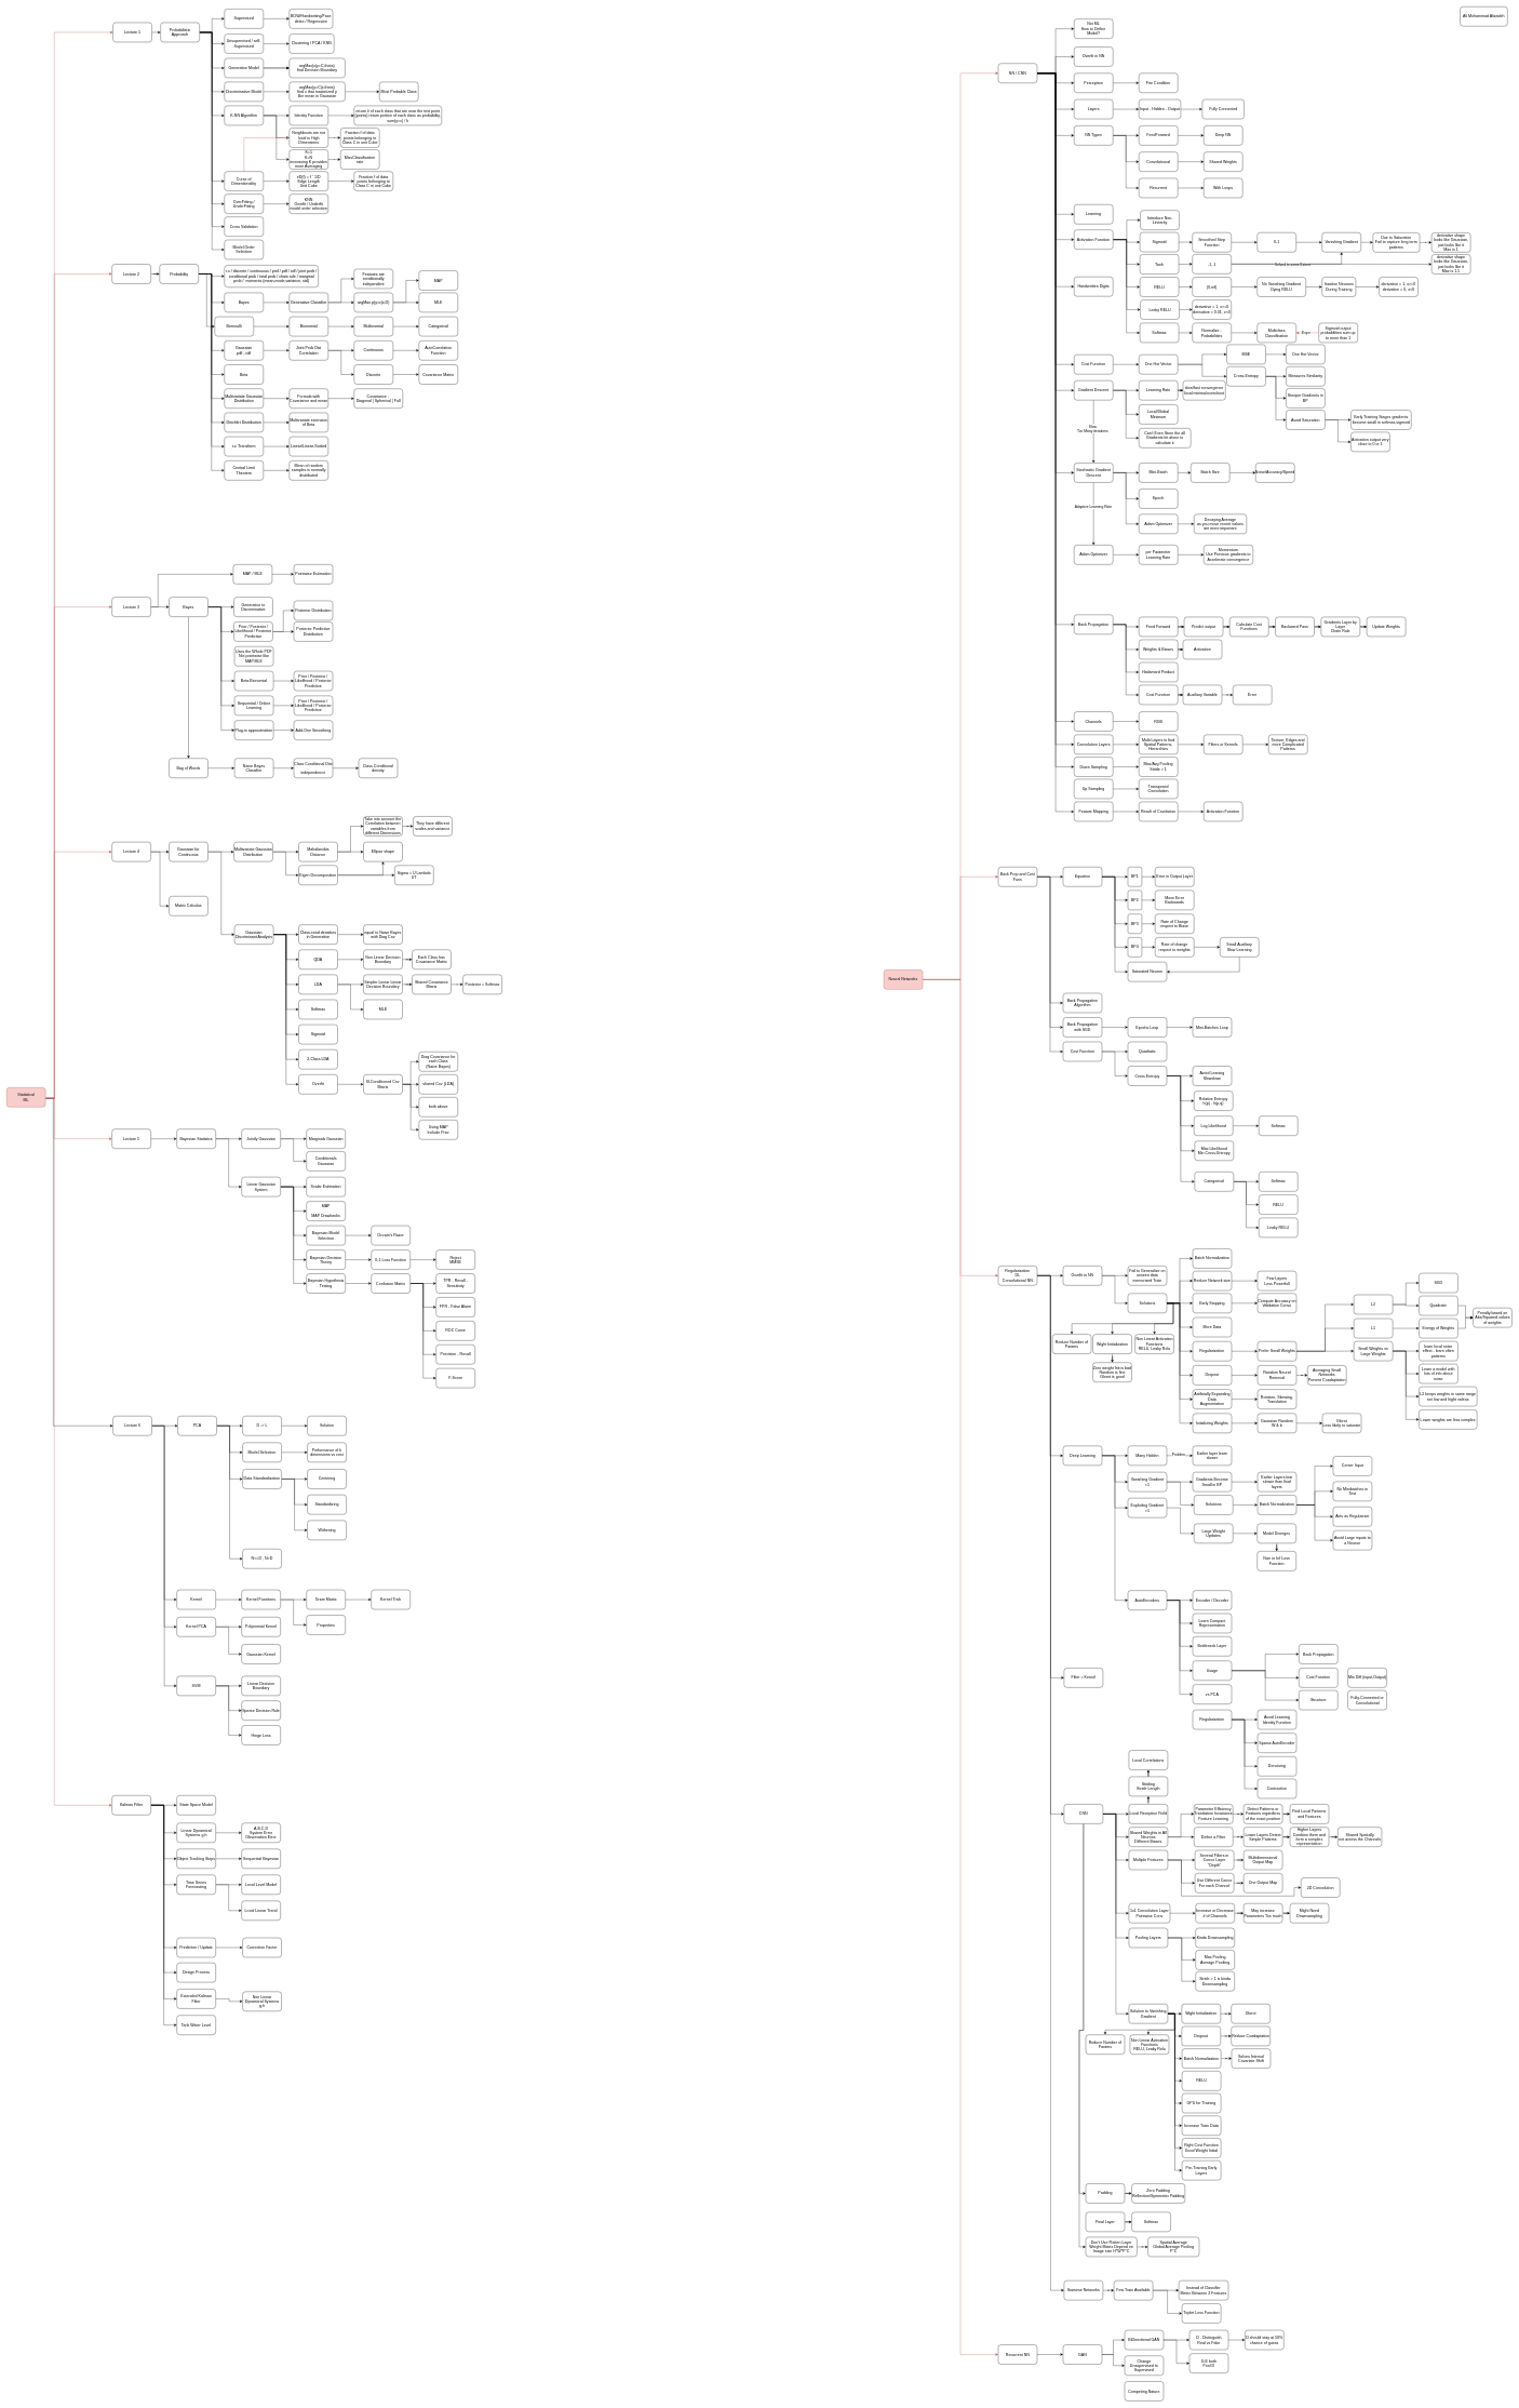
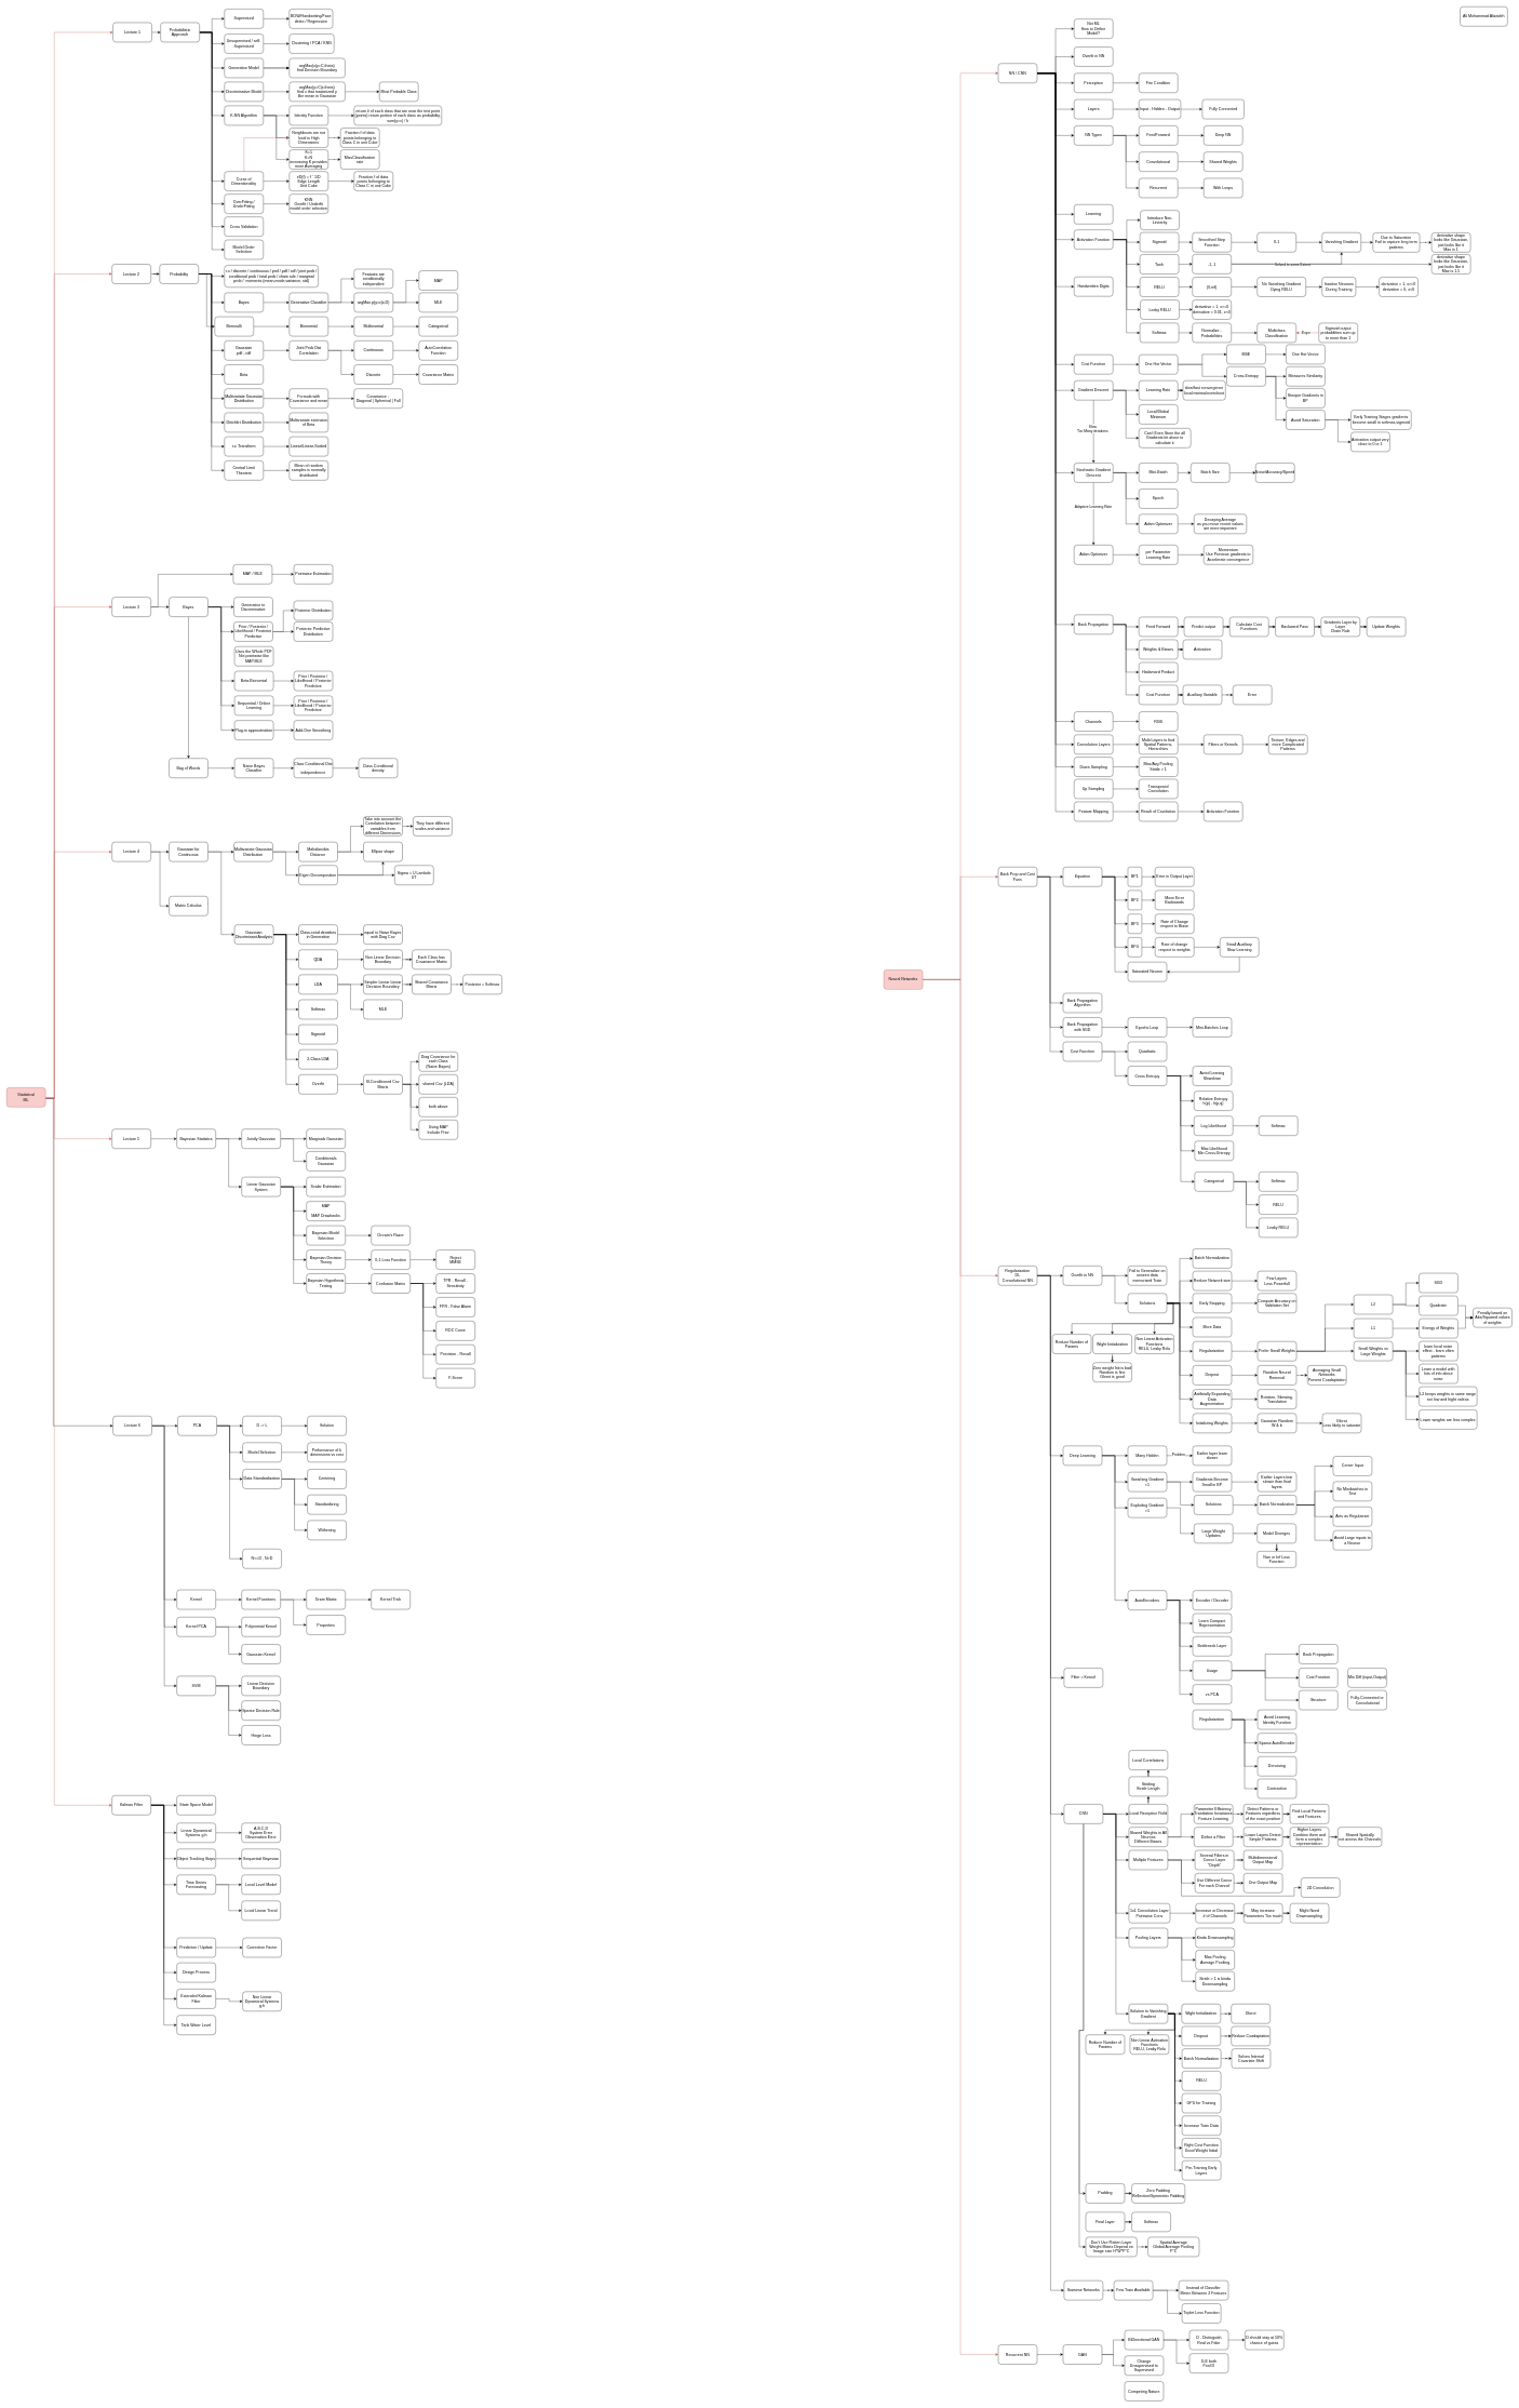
- <mxCell id="447" value="Compute Accuracy on&lt;br&gt;Validation Convo" style="whiteSpace=wrap;html=1;rounded=1;" parent="1" vertex="1"><mxGeometry x="3879" y="3988" width="120" height="60" as="geometry" /></mxCell>
+ <mxCell id="447" value="Compute Accuracy on&lt;br&gt;Validation Set" style="whiteSpace=wrap;html=1;rounded=1;" parent="1" vertex="1"><mxGeometry x="3879" y="3988" width="120" height="60" as="geometry" /></mxCell>
- <mxCell id="716" value="Nan or Inf Loss Function" style="whiteSpace=wrap;html=1;rounded=1;" vertex="1" parent="1"><mxGeometry x="3878" y="4783" width="120" height="60" as="geometry" /></mxCell>
+ <mxCell id="716" value="Nan or Inf Loss Function" style="whiteSpace=wrap;html=1;rounded=1;" vertex="1" parent="1"><mxGeometry x="3878" y="4783" width="120" height="50" as="geometry" /></mxCell>
